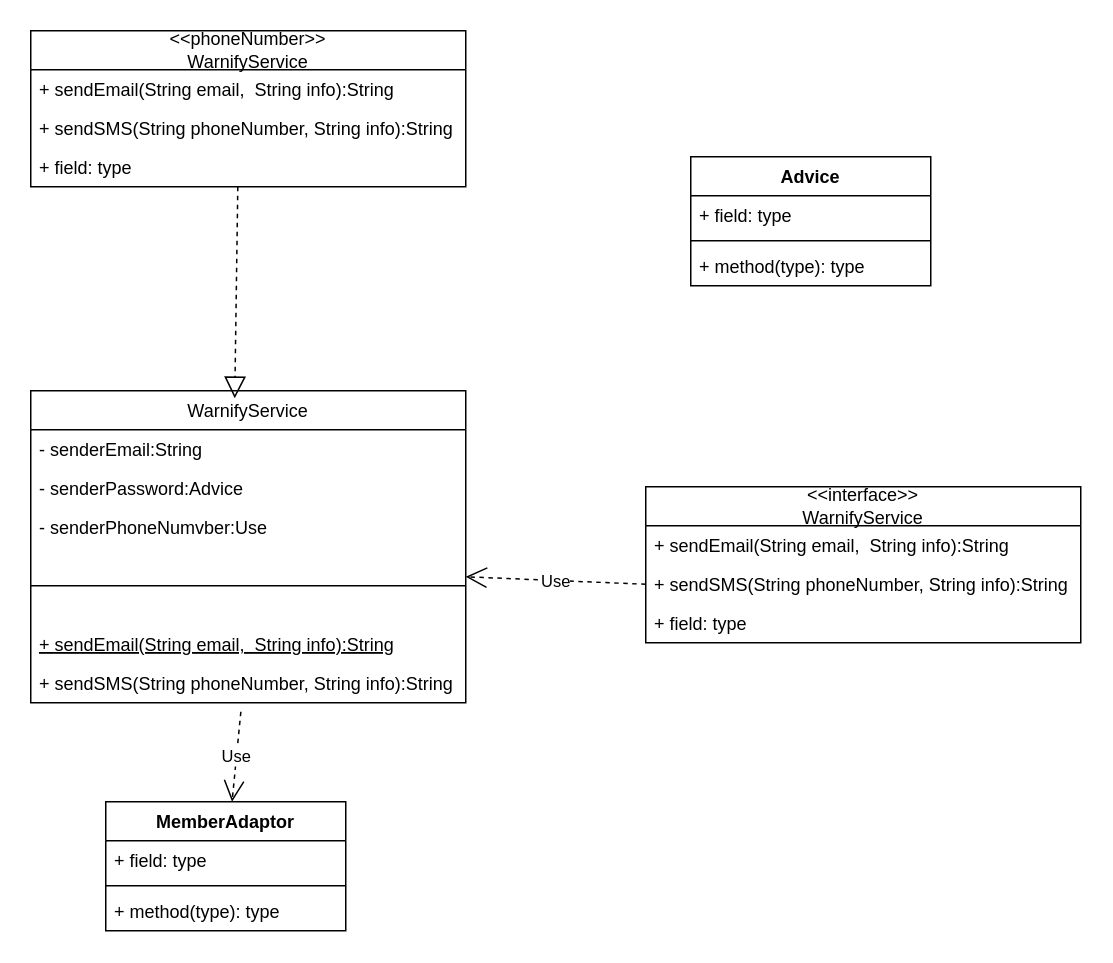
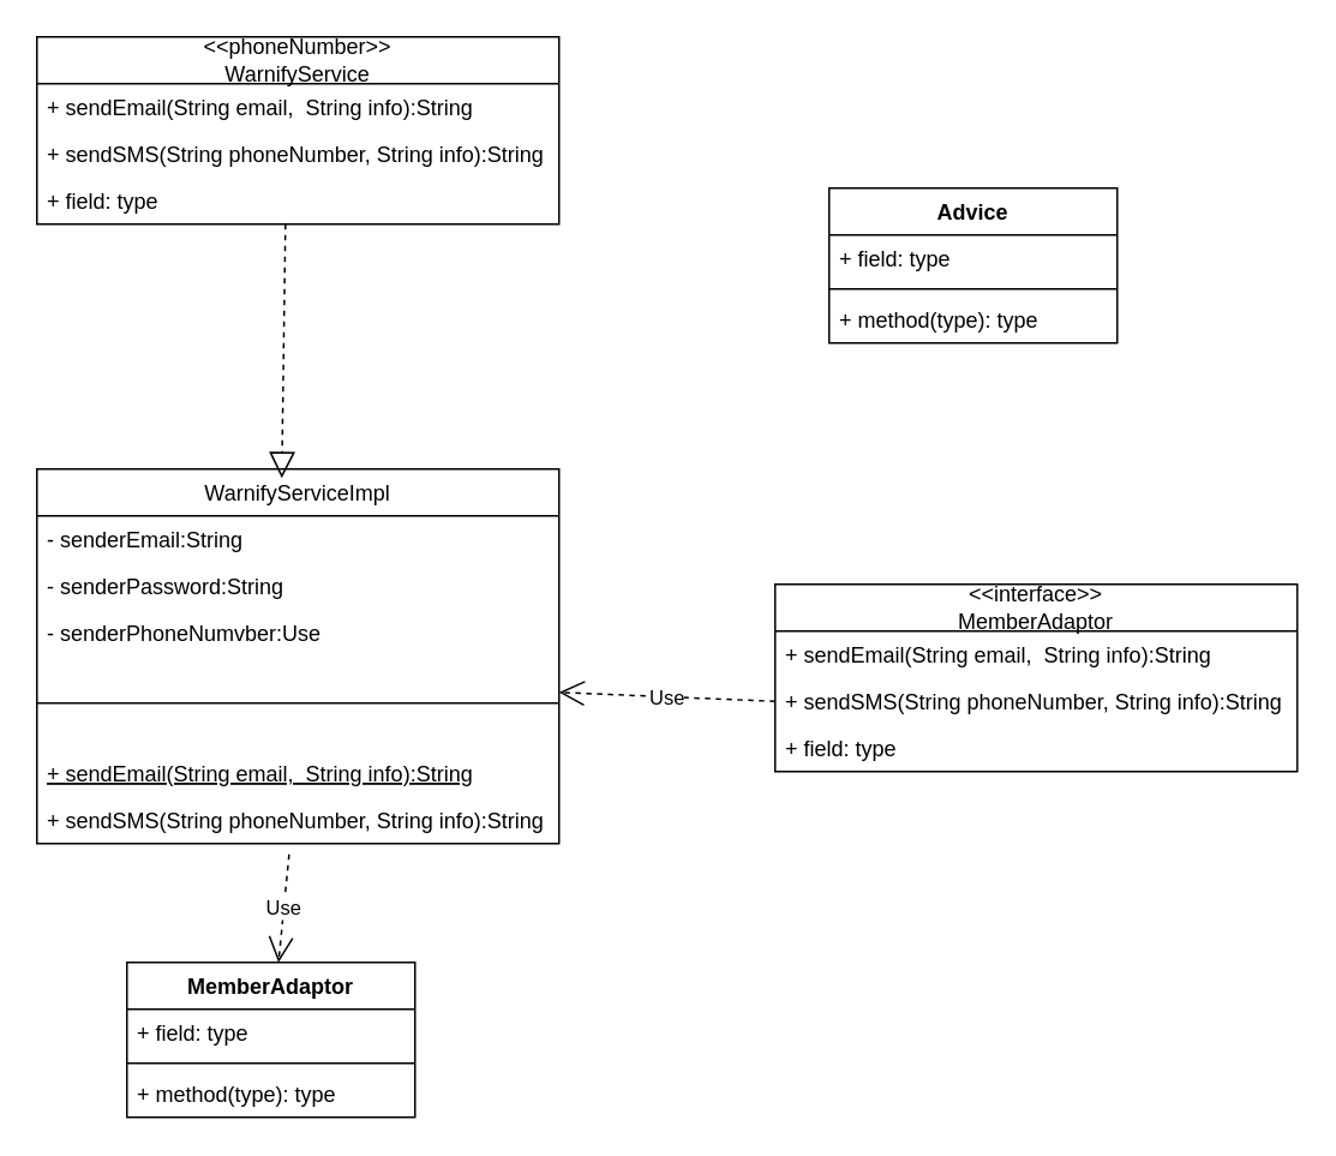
- <mxCell id="2" value="WarnifyService" style="swimlane;fontStyle=0;align=center;verticalAlign=top;childLayout=stackLayout;horizontal=1;startSize=26;horizontalStack=0;resizeParent=1;resizeLast=0;collapsible=1;marginBottom=0;rounded=0;shadow=0;strokeWidth=1;" parent="1" vertex="1"><mxGeometry x="20" y="260" width="290" height="208" as="geometry"><mxRectangle x="130" y="380" width="160" height="26" as="alternateBounds" /></mxGeometry></mxCell>
+ <mxCell id="2" value="WarnifyServiceImpl" style="swimlane;fontStyle=0;align=center;verticalAlign=top;childLayout=stackLayout;horizontal=1;startSize=26;horizontalStack=0;resizeParent=1;resizeLast=0;collapsible=1;marginBottom=0;rounded=0;shadow=0;strokeWidth=1;" parent="1" vertex="1"><mxGeometry x="20" y="260" width="290" height="208" as="geometry"><mxRectangle x="130" y="380" width="160" height="26" as="alternateBounds" /></mxGeometry></mxCell>
- <mxCell id="4" value="- senderPassword:Advice" style="text;align=left;verticalAlign=top;spacingLeft=4;spacingRight=4;overflow=hidden;rotatable=0;points=[[0,0.5],[1,0.5]];portConstraint=eastwest;" parent="2" vertex="1"><mxGeometry y="52" width="290" height="26" as="geometry" /></mxCell>
+ <mxCell id="4" value="- senderPassword:String" style="text;align=left;verticalAlign=top;spacingLeft=4;spacingRight=4;overflow=hidden;rotatable=0;points=[[0,0.5],[1,0.5]];portConstraint=eastwest;" parent="2" vertex="1"><mxGeometry y="52" width="290" height="26" as="geometry" /></mxCell>
- <mxCell id="17" value="&lt;div&gt;&amp;lt;&amp;lt;interface&amp;gt;&amp;gt;&lt;/div&gt;WarnifyService" style="swimlane;fontStyle=0;childLayout=stackLayout;horizontal=1;startSize=26;fillColor=none;horizontalStack=0;resizeParent=1;resizeParentMax=0;resizeLast=0;collapsible=1;marginBottom=0;whiteSpace=wrap;html=1;" parent="1" vertex="1"><mxGeometry x="430" y="324" width="290" height="104" as="geometry" /></mxCell>
+ <mxCell id="17" value="&lt;div&gt;&amp;lt;&amp;lt;interface&amp;gt;&amp;gt;&lt;/div&gt;MemberAdaptor" style="swimlane;fontStyle=0;childLayout=stackLayout;horizontal=1;startSize=26;fillColor=none;horizontalStack=0;resizeParent=1;resizeParentMax=0;resizeLast=0;collapsible=1;marginBottom=0;whiteSpace=wrap;html=1;" parent="1" vertex="1"><mxGeometry x="430" y="324" width="290" height="104" as="geometry" /></mxCell>
